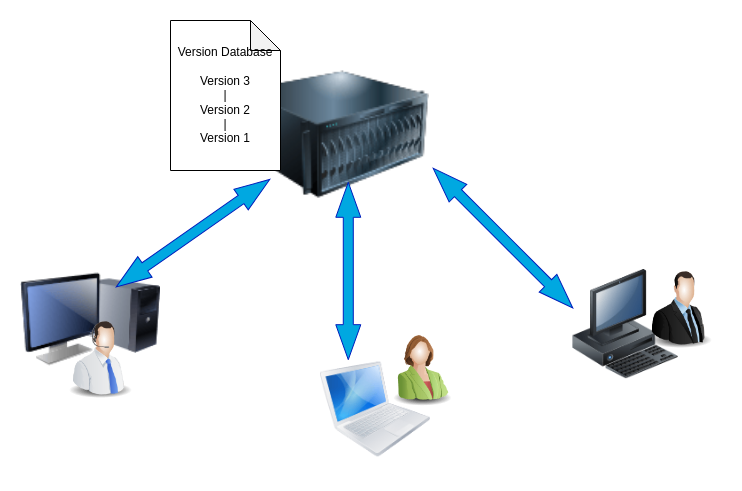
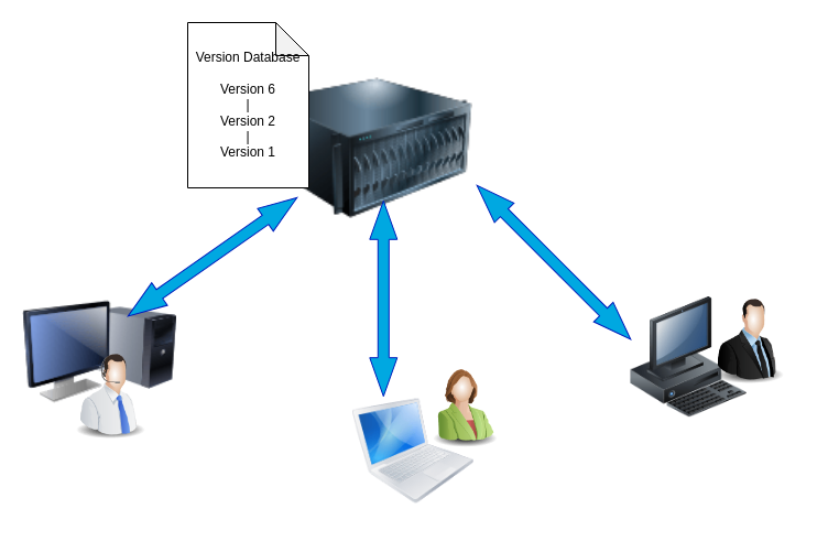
- <mxCell id="12" value="Version Database&lt;br&gt;&lt;br&gt;Version 3&lt;br&gt;|&lt;br&gt;Version 2&lt;br&gt;|&lt;br&gt;Version 1" style="shape=note;whiteSpace=wrap;html=1;backgroundOutline=1;darkOpacity=0.05;" parent="1" vertex="1"><mxGeometry x="170" y="20" width="110" height="150" as="geometry" /></mxCell>
+ <mxCell id="12" value="Version Database&lt;br&gt;&lt;br&gt;Version 6&lt;br&gt;|&lt;br&gt;Version 2&lt;br&gt;|&lt;br&gt;Version 1" style="shape=note;whiteSpace=wrap;html=1;backgroundOutline=1;darkOpacity=0.05;" parent="1" vertex="1"><mxGeometry x="170" y="20" width="110" height="150" as="geometry" /></mxCell>
